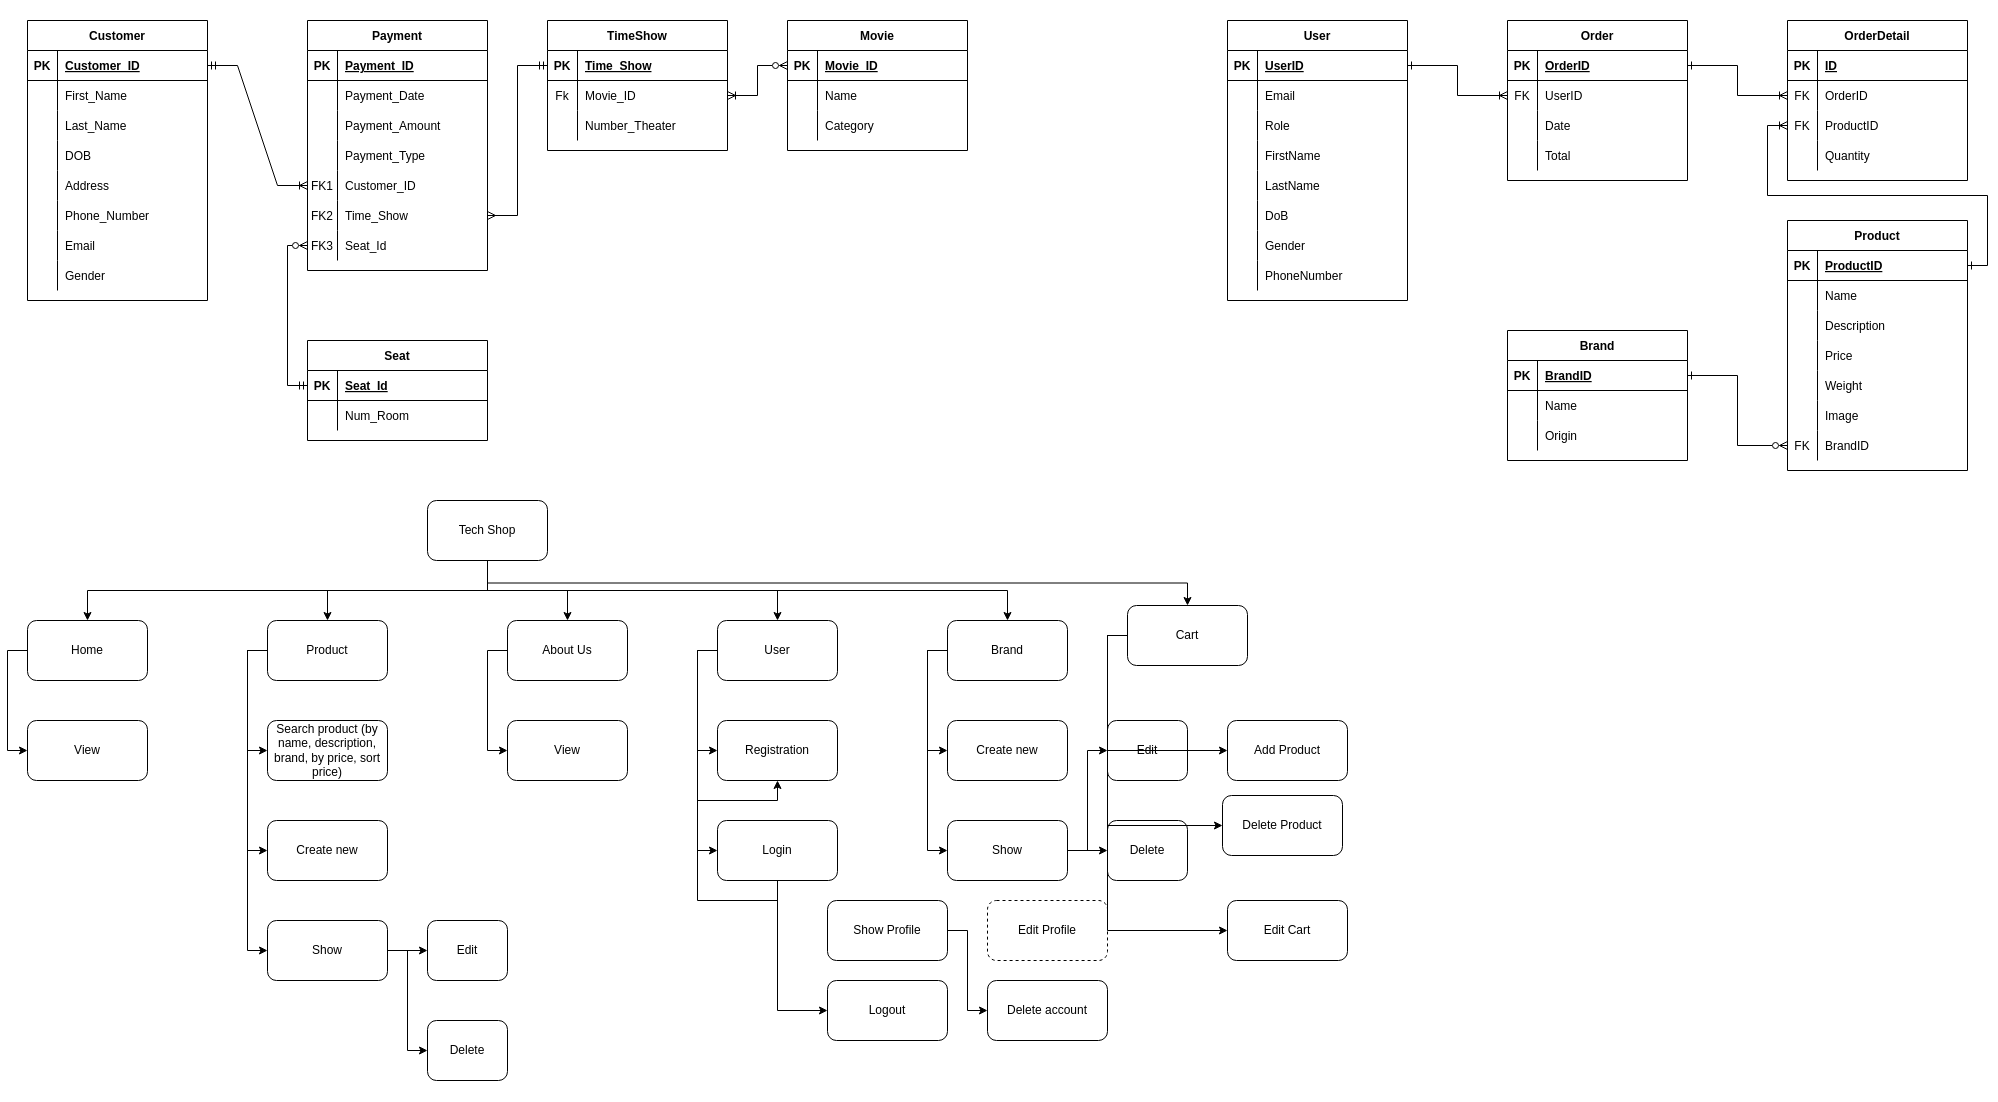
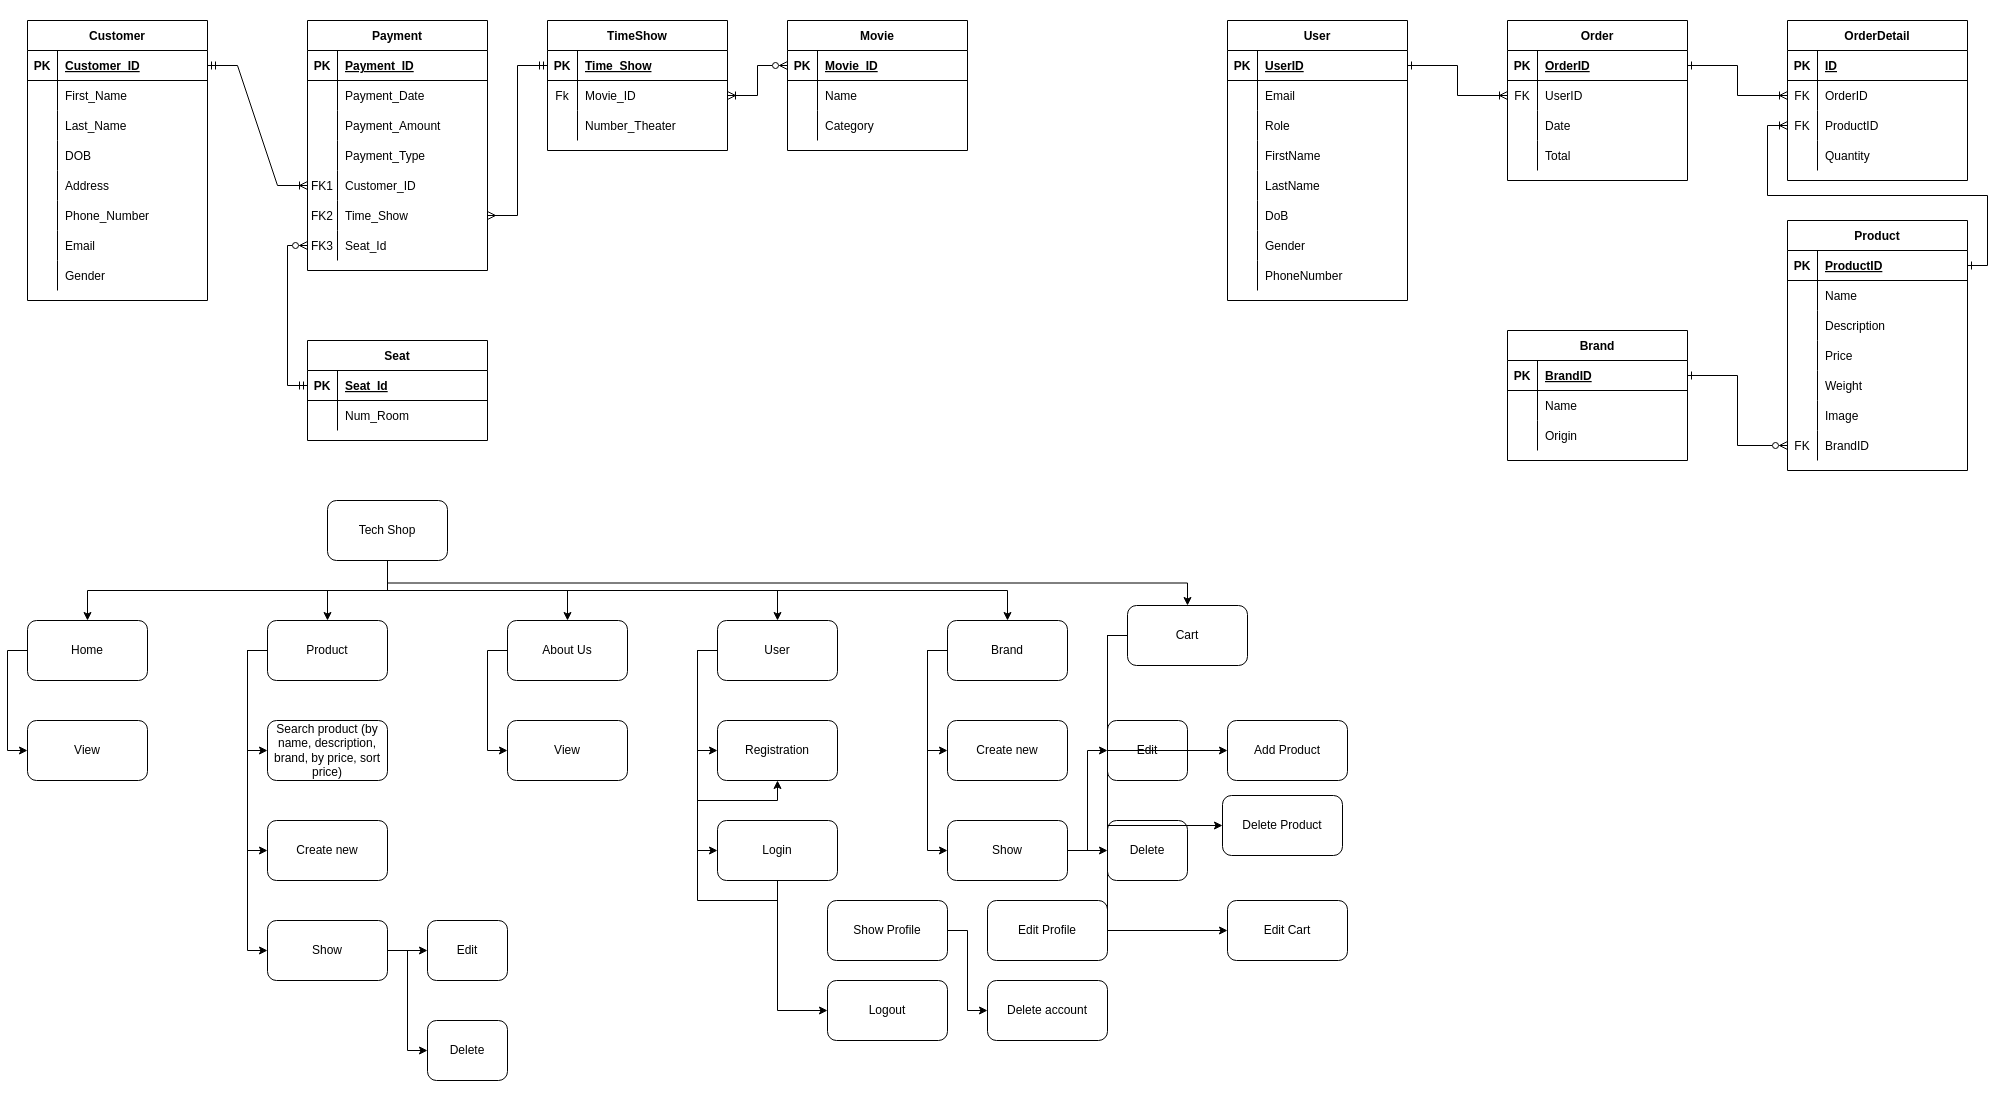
- <mxCell id="86" value="Tech Shop" style="rounded=1;whiteSpace=wrap;html=1;" vertex="1" parent="1"><mxGeometry x="420" y="500" width="120" height="60" as="geometry" /></mxCell>
+ <mxCell id="86" value="Tech Shop" style="rounded=1;whiteSpace=wrap;html=1;" vertex="1" parent="1"><mxGeometry x="320" y="500" width="120" height="60" as="geometry" /></mxCell>
- <mxCell id="124" value="Edit Profile" style="rounded=1;whiteSpace=wrap;html=1;dashed=1;" vertex="1" parent="1"><mxGeometry x="980" y="900" width="120" height="60" as="geometry" /></mxCell>
+ <mxCell id="124" value="Edit Profile" style="rounded=1;whiteSpace=wrap;html=1;" vertex="1" parent="1"><mxGeometry x="980" y="900" width="120" height="60" as="geometry" /></mxCell>
